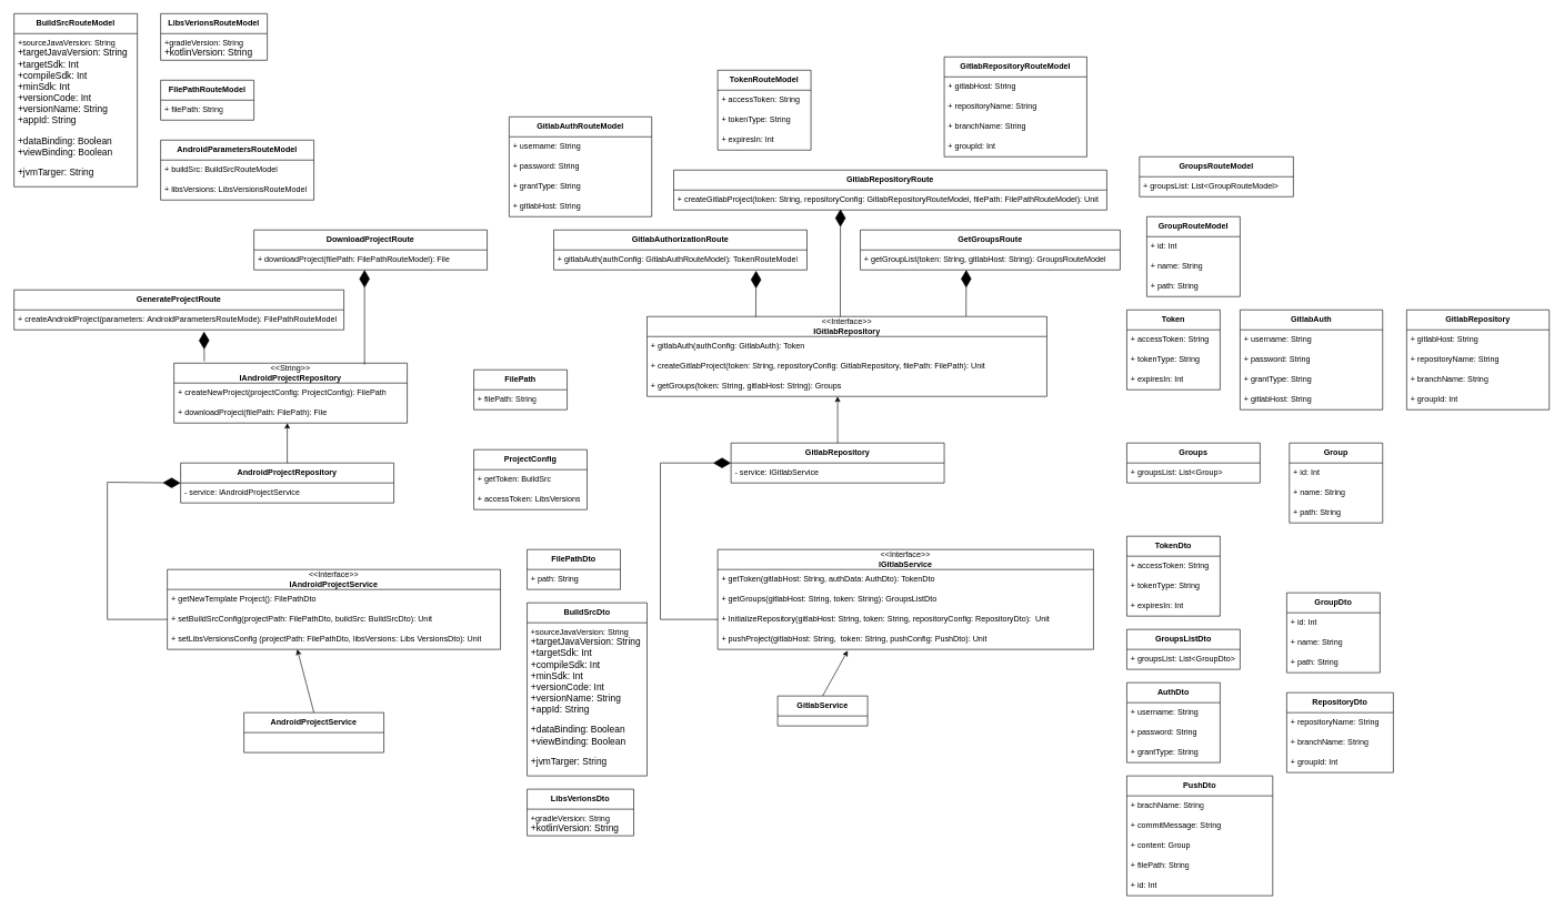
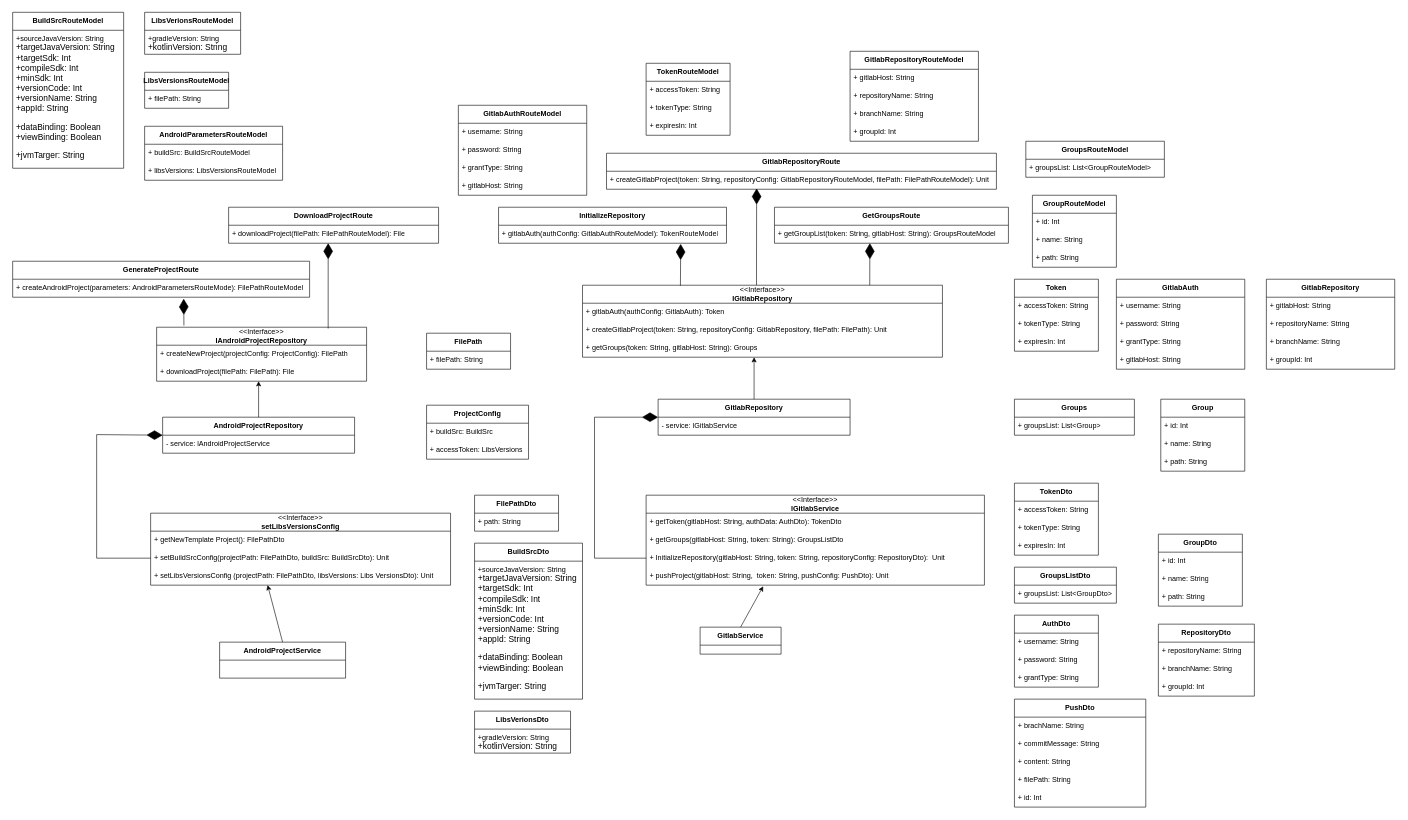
- <mxCell id="99" value="&lt;b&gt;FilePathRouteModel&lt;/b&gt;" style="swimlane;fontStyle=0;childLayout=stackLayout;horizontal=1;startSize=30;horizontalStack=0;resizeParent=1;resizeParentMax=0;resizeLast=0;collapsible=1;marginBottom=0;whiteSpace=wrap;html=1;" vertex="1" parent="1"><mxGeometry x="240" y="120" width="140" height="60" as="geometry" /></mxCell>
+ <mxCell id="99" value="&lt;b&gt;LibsVersionsRouteModel&lt;/b&gt;" style="swimlane;fontStyle=0;childLayout=stackLayout;horizontal=1;startSize=30;horizontalStack=0;resizeParent=1;resizeParentMax=0;resizeLast=0;collapsible=1;marginBottom=0;whiteSpace=wrap;html=1;" vertex="1" parent="1"><mxGeometry x="240" y="120" width="140" height="60" as="geometry" /></mxCell>
- <mxCell id="67" value="&lt;b&gt;GitlabAuthorizationRoute&lt;/b&gt;" style="swimlane;fontStyle=0;childLayout=stackLayout;horizontal=1;startSize=30;horizontalStack=0;resizeParent=1;resizeParentMax=0;resizeLast=0;collapsible=1;marginBottom=0;whiteSpace=wrap;html=1;" vertex="1" parent="1"><mxGeometry x="830" y="345" width="380" height="60" as="geometry" /></mxCell>
+ <mxCell id="67" value="&lt;b&gt;InitializeRepository&lt;/b&gt;" style="swimlane;fontStyle=0;childLayout=stackLayout;horizontal=1;startSize=30;horizontalStack=0;resizeParent=1;resizeParentMax=0;resizeLast=0;collapsible=1;marginBottom=0;whiteSpace=wrap;html=1;" vertex="1" parent="1"><mxGeometry x="830" y="345" width="380" height="60" as="geometry" /></mxCell>
- <mxCell id="2" value="&amp;lt;&amp;lt;String&amp;gt;&amp;gt;&lt;br&gt;&lt;b&gt;IAndroidProjectRepository&lt;/b&gt;" style="swimlane;fontStyle=0;childLayout=stackLayout;horizontal=1;startSize=30;horizontalStack=0;resizeParent=1;resizeParentMax=0;resizeLast=0;collapsible=1;marginBottom=0;whiteSpace=wrap;html=1;" vertex="1" parent="1"><mxGeometry x="260" y="545" width="350" height="90" as="geometry" /></mxCell>
+ <mxCell id="2" value="&amp;lt;&amp;lt;Interface&amp;gt;&amp;gt;&lt;br&gt;&lt;b&gt;IAndroidProjectRepository&lt;/b&gt;" style="swimlane;fontStyle=0;childLayout=stackLayout;horizontal=1;startSize=30;horizontalStack=0;resizeParent=1;resizeParentMax=0;resizeLast=0;collapsible=1;marginBottom=0;whiteSpace=wrap;html=1;" vertex="1" parent="1"><mxGeometry x="260" y="545" width="350" height="90" as="geometry" /></mxCell>
- <mxCell id="15" value="+ getToken: BuildSrc" style="text;strokeColor=none;fillColor=none;align=left;verticalAlign=middle;spacingLeft=4;spacingRight=4;overflow=hidden;points=[[0,0.5],[1,0.5]];portConstraint=eastwest;rotatable=0;whiteSpace=wrap;html=1;" vertex="1" parent="14"><mxGeometry y="30" width="170" height="30" as="geometry" /></mxCell>
+ <mxCell id="15" value="+ buildSrc: BuildSrc" style="text;strokeColor=none;fillColor=none;align=left;verticalAlign=middle;spacingLeft=4;spacingRight=4;overflow=hidden;points=[[0,0.5],[1,0.5]];portConstraint=eastwest;rotatable=0;whiteSpace=wrap;html=1;" vertex="1" parent="14"><mxGeometry y="30" width="170" height="30" as="geometry" /></mxCell>
- <mxCell id="7" value="&amp;lt;&amp;lt;Interface&amp;gt;&amp;gt;&lt;br&gt;&lt;b&gt;lAndroidProjectService&lt;/b&gt;" style="swimlane;fontStyle=0;childLayout=stackLayout;horizontal=1;startSize=30;horizontalStack=0;resizeParent=1;resizeParentMax=0;resizeLast=0;collapsible=1;marginBottom=0;whiteSpace=wrap;html=1;" vertex="1" parent="1"><mxGeometry x="250" y="855" width="500" height="120" as="geometry" /></mxCell>
+ <mxCell id="7" value="&amp;lt;&amp;lt;Interface&amp;gt;&amp;gt;&lt;br&gt;&lt;b&gt;setLibsVersionsConfig&lt;/b&gt;" style="swimlane;fontStyle=0;childLayout=stackLayout;horizontal=1;startSize=30;horizontalStack=0;resizeParent=1;resizeParentMax=0;resizeLast=0;collapsible=1;marginBottom=0;whiteSpace=wrap;html=1;" vertex="1" parent="1"><mxGeometry x="250" y="855" width="500" height="120" as="geometry" /></mxCell>
- <mxCell id="52" value="+ content: Group" style="text;strokeColor=none;fillColor=none;align=left;verticalAlign=middle;spacingLeft=4;spacingRight=4;overflow=hidden;points=[[0,0.5],[1,0.5]];portConstraint=eastwest;rotatable=0;whiteSpace=wrap;html=1;" vertex="1" parent="49"><mxGeometry y="90" width="219" height="30" as="geometry" /></mxCell>
+ <mxCell id="52" value="+ content: String" style="text;strokeColor=none;fillColor=none;align=left;verticalAlign=middle;spacingLeft=4;spacingRight=4;overflow=hidden;points=[[0,0.5],[1,0.5]];portConstraint=eastwest;rotatable=0;whiteSpace=wrap;html=1;" vertex="1" parent="49"><mxGeometry y="90" width="219" height="30" as="geometry" /></mxCell>
